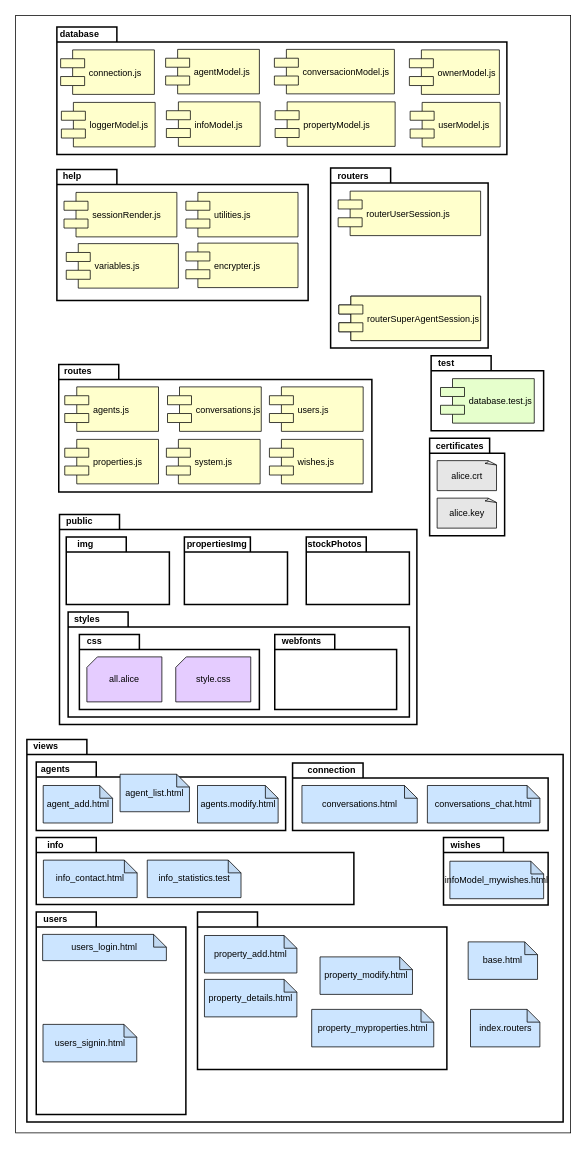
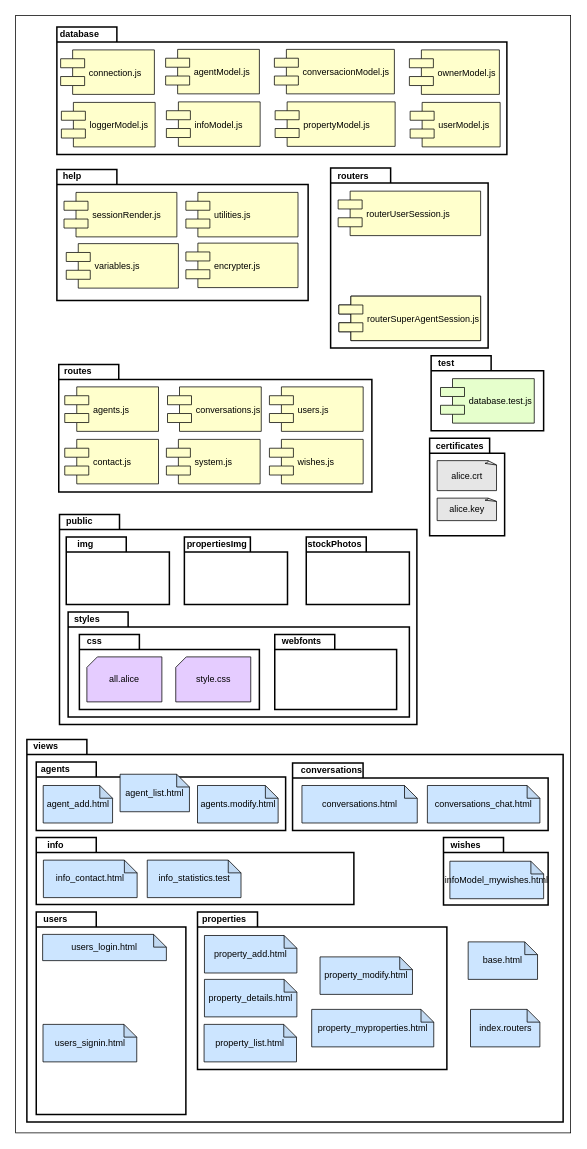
- <mxCell id="51" value="properties.js" style="shape=component;align=left;spacingLeft=36;fillColor=#FFFFCC;" parent="1" vertex="1"><mxGeometry x="85.5" y="585.35" width="125" height="59.31" as="geometry" /></mxCell>
+ <mxCell id="51" value="contact.js" style="shape=component;align=left;spacingLeft=36;fillColor=#FFFFCC;" parent="1" vertex="1"><mxGeometry x="85.5" y="585.35" width="125" height="59.31" as="geometry" /></mxCell>
- <mxCell id="16" value="alice.key" style="whiteSpace=wrap;html=1;shape=mxgraph.basic.document;fillColor=#E6E6E6;" parent="1" vertex="1"><mxGeometry x="582" y="663.68" width="80" height="40" as="geometry" /></mxCell>
+ <mxCell id="16" value="alice.key" style="whiteSpace=wrap;html=1;shape=mxgraph.basic.document;fillColor=#E6E6E6;" parent="1" vertex="1"><mxGeometry x="582" y="663.68" width="80" height="30" as="geometry" /></mxCell>
- <mxCell id="66" value="&lt;b&gt;connection&lt;/b&gt;" style="text;html=1;align=center;verticalAlign=middle;resizable=0;points=[];autosize=1;" parent="1" vertex="1"><mxGeometry x="390.5" y="1016.83" width="100" height="20" as="geometry" /></mxCell>
+ <mxCell id="66" value="&lt;b&gt;conversations&lt;/b&gt;" style="text;html=1;align=center;verticalAlign=middle;resizable=0;points=[];autosize=1;" parent="1" vertex="1"><mxGeometry x="390.5" y="1016.83" width="100" height="20" as="geometry" /></mxCell>
+ <mxCell id="72" value="&lt;b&gt;properties&lt;/b&gt;" style="text;html=1;align=center;verticalAlign=middle;resizable=0;points=[];autosize=1;" parent="1" vertex="1"><mxGeometry x="262.5" y="1215.35" width="70" height="20" as="geometry" /></mxCell>
+ <mxCell id="75" value="property_list.html" style="shape=note;whiteSpace=wrap;html=1;backgroundOutline=1;darkOpacity=0.05;size=17;fillColor=#CCE5FF;" parent="1" vertex="1"><mxGeometry x="271.25" y="1365.35" width="123.25" height="50" as="geometry" /></mxCell>
